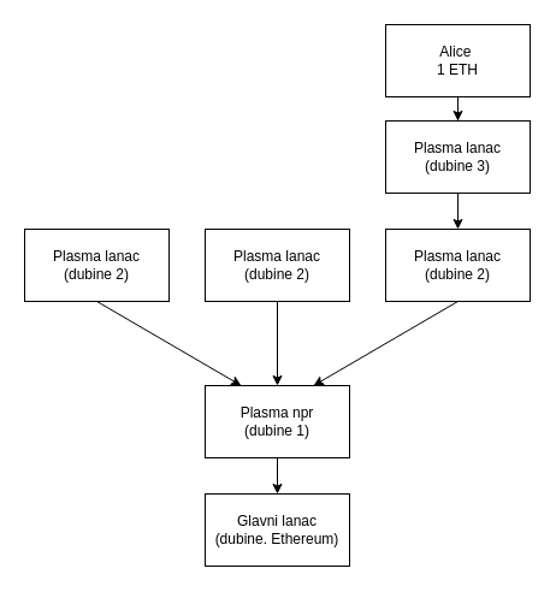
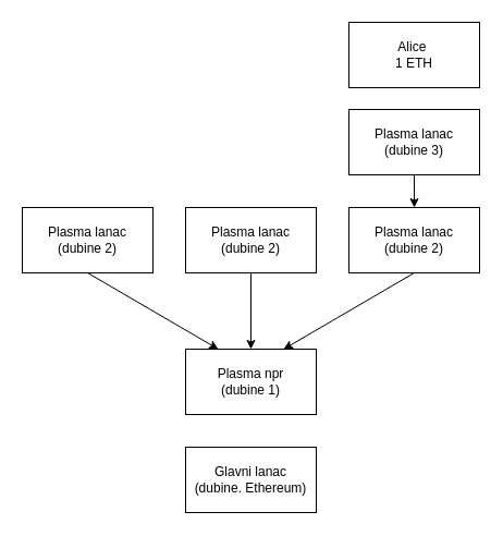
- <mxCell id="4" value="" style="edgeStyle=orthogonalEdgeStyle;rounded=0;orthogonalLoop=1;jettySize=auto;html=1;" edge="1" parent="1" source="5" target="7"><mxGeometry relative="1" as="geometry" /></mxCell>
- <mxCell id="2" value="" style="edgeStyle=orthogonalEdgeStyle;rounded=0;orthogonalLoop=1;jettySize=auto;html=1;" edge="1" parent="1" source="3" target="12"><mxGeometry relative="1" as="geometry" /></mxCell>
